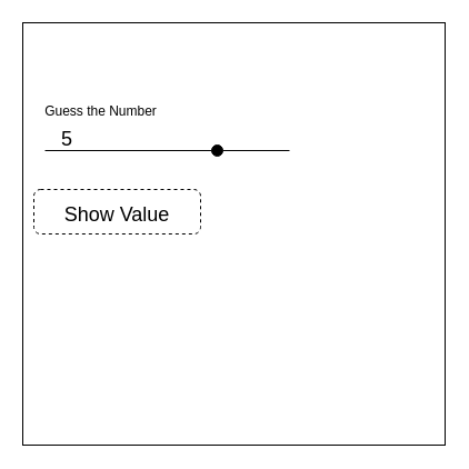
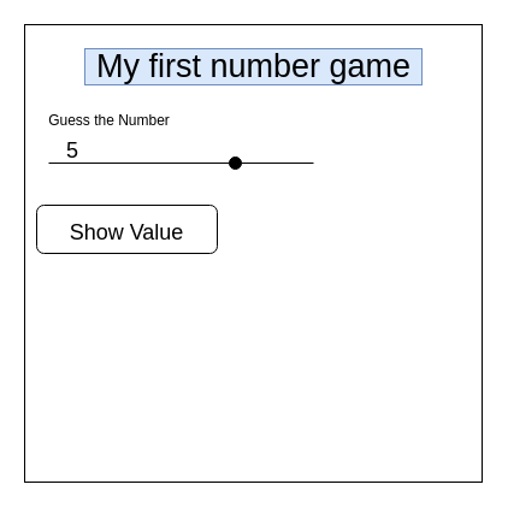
+ <mxCell id="4" value="&lt;font style=&quot;font-size: 27px&quot;&gt;My first number game&lt;/font&gt;" style="text;html=1;align=center;verticalAlign=middle;resizable=0;points=[];autosize=1;strokeColor=#6c8ebf;fillColor=#dae8fc;rounded=0;" vertex="1" parent="1"><mxGeometry x="70" y="40" width="280" height="30" as="geometry" /></mxCell>
- <mxCell id="8" value="&lt;font style=&quot;font-size: 18px&quot;&gt;Show Value&lt;/font&gt;" style="rounded=1;whiteSpace=wrap;html=1;fontSize=27;strokeColor=default;fillColor=#FFFFFF;dashed=1;" vertex="1" parent="1"><mxGeometry x="30" y="170" width="150" height="40" as="geometry" /></mxCell>
+ <mxCell id="8" value="&lt;font style=&quot;font-size: 18px&quot;&gt;Show Value&lt;/font&gt;" style="rounded=1;whiteSpace=wrap;html=1;fontSize=27;strokeColor=default;fillColor=#FFFFFF;" vertex="1" parent="1"><mxGeometry x="30" y="170" width="150" height="40" as="geometry" /></mxCell>
